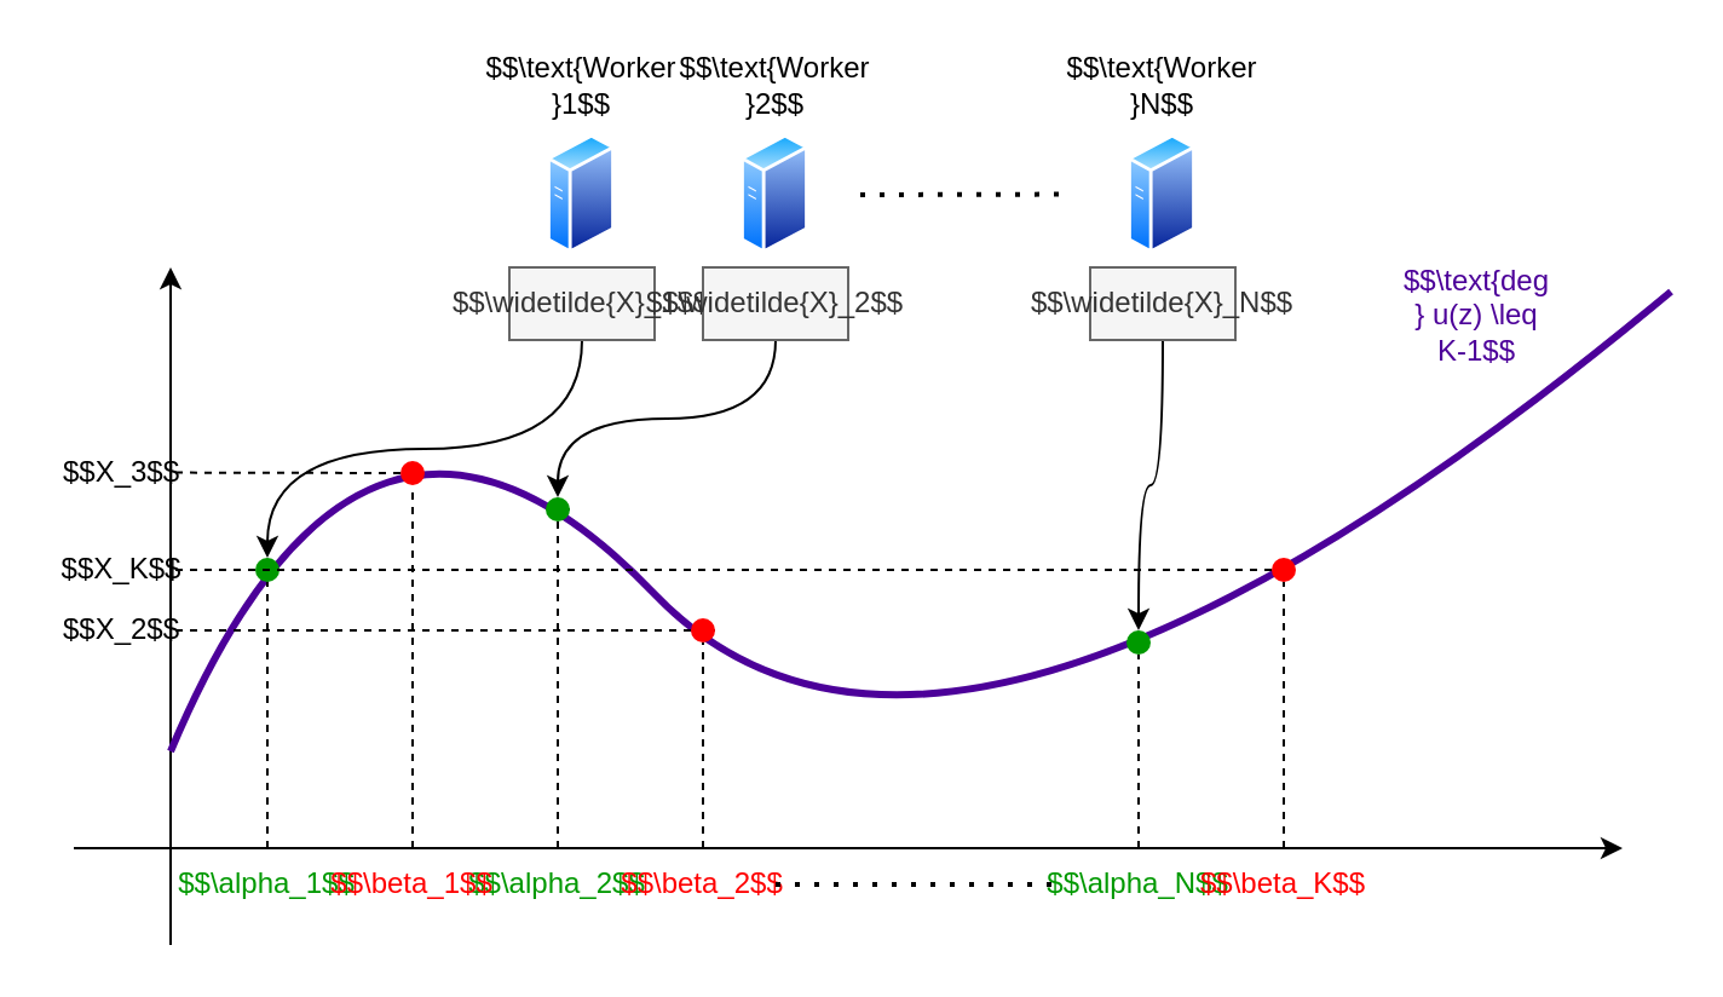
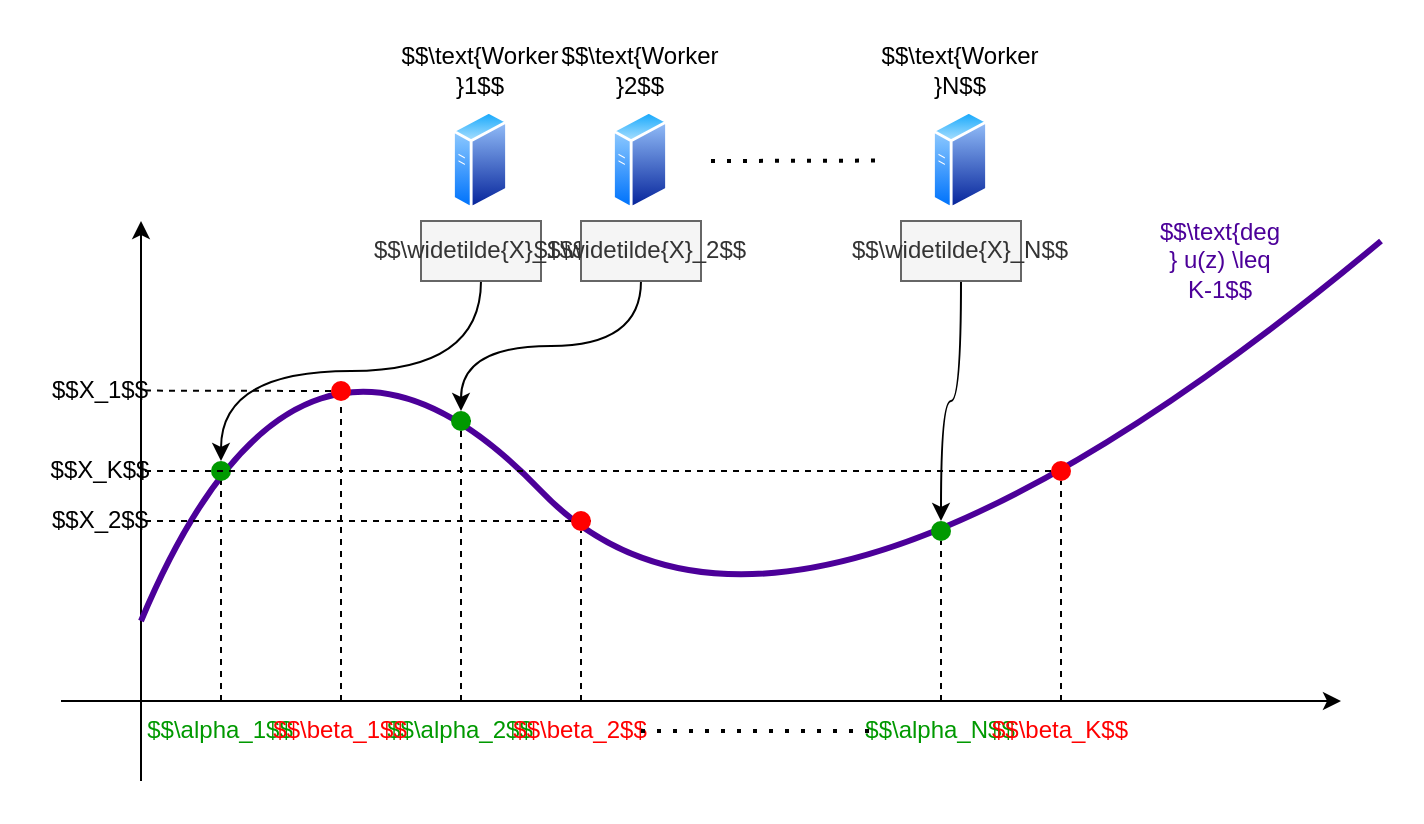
- <mxCell id="43" value="$$X_3$$" style="text;html=1;strokeColor=none;fillColor=none;align=center;verticalAlign=middle;whiteSpace=wrap;rounded=0;" parent="1" vertex="1"><mxGeometry x="20" y="180" width="60" height="30" as="geometry" /></mxCell>
+ <mxCell id="43" value="$$X_1$$" style="text;html=1;strokeColor=none;fillColor=none;align=center;verticalAlign=middle;whiteSpace=wrap;rounded=0;" parent="1" vertex="1"><mxGeometry x="20" y="180" width="60" height="30" as="geometry" /></mxCell>
